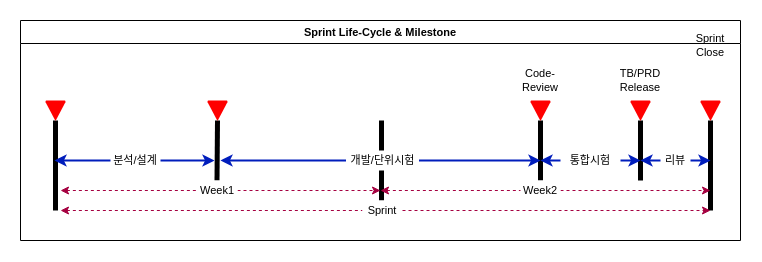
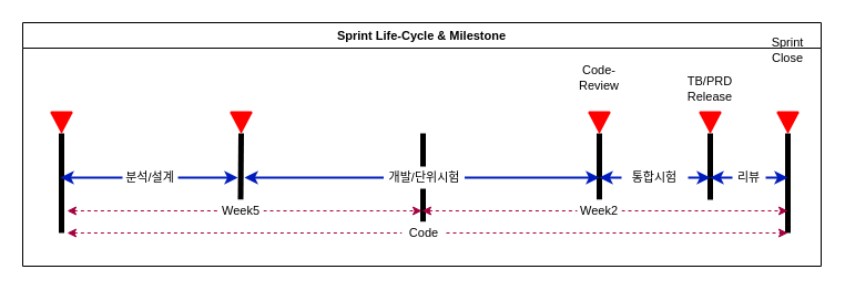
- <mxCell id="30" value="Code- Review" style="text;html=1;strokeColor=none;align=center;verticalAlign=middle;whiteSpace=wrap;rounded=0;dashed=1;fontSize=11;fillColor=#ffffff;" vertex="1" parent="1"><mxGeometry x="515" y="70" width="50" height="20" as="geometry" /></mxCell>
+ <mxCell id="30" value="Code- Review" style="text;html=1;strokeColor=none;align=center;verticalAlign=middle;whiteSpace=wrap;rounded=0;dashed=1;fontSize=11;fillColor=#ffffff;" vertex="1" parent="1"><mxGeometry x="515" y="60" width="50" height="20" as="geometry" /></mxCell>
- <mxCell id="18" value="Week1" style="text;html=1;strokeColor=none;align=center;verticalAlign=middle;whiteSpace=wrap;rounded=0;dashed=1;fontSize=11;fillColor=#FFFFFF;" vertex="1" parent="1"><mxGeometry x="197" y="180" width="40" height="20" as="geometry" /></mxCell>
+ <mxCell id="18" value="Week5" style="text;html=1;strokeColor=none;align=center;verticalAlign=middle;whiteSpace=wrap;rounded=0;dashed=1;fontSize=11;fillColor=#FFFFFF;" vertex="1" parent="1"><mxGeometry x="197" y="180" width="40" height="20" as="geometry" /></mxCell>
- <mxCell id="24" value="Sprint" style="text;html=1;strokeColor=none;align=center;verticalAlign=middle;whiteSpace=wrap;rounded=0;dashed=1;fontSize=11;fillColor=#FFFFFF;" vertex="1" parent="1"><mxGeometry x="362" y="200" width="40" height="20" as="geometry" /></mxCell>
+ <mxCell id="24" value="Code" style="text;html=1;strokeColor=none;align=center;verticalAlign=middle;whiteSpace=wrap;rounded=0;dashed=1;fontSize=11;fillColor=#FFFFFF;" vertex="1" parent="1"><mxGeometry x="362" y="200" width="40" height="20" as="geometry" /></mxCell>
